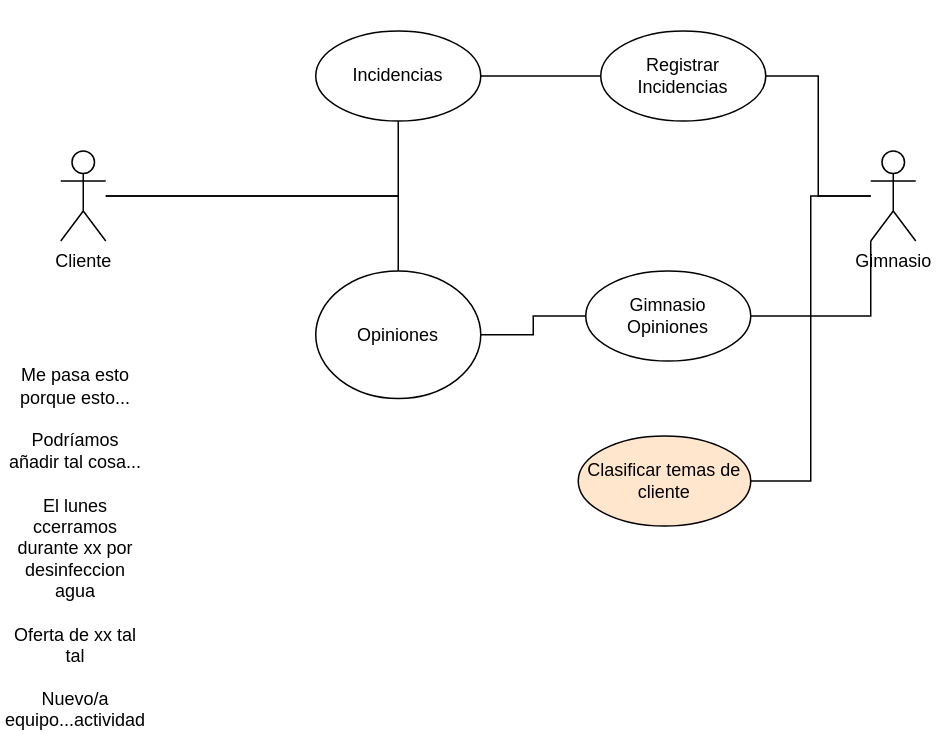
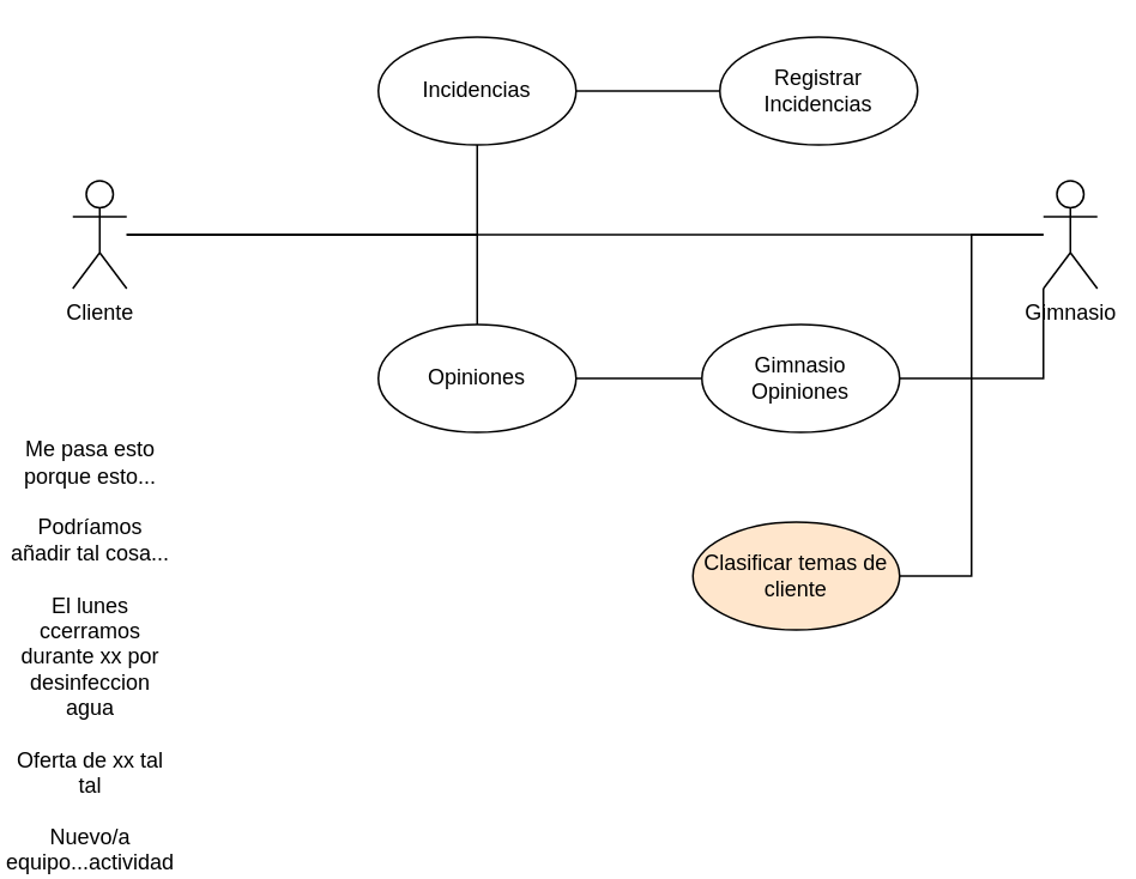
- <mxCell id="7" style="edgeStyle=orthogonalEdgeStyle;rounded=0;orthogonalLoop=1;jettySize=auto;html=1;entryX=1;entryY=0.5;entryDx=0;entryDy=0;endArrow=none;endFill=0;" edge="1" parent="1" source="10" target="11"><mxGeometry relative="1" as="geometry" /></mxCell>
+ <mxCell id="7" style="edgeStyle=orthogonalEdgeStyle;rounded=0;orthogonalLoop=1;jettySize=auto;html=1;endArrow=none;endFill=0;" edge="1" parent="1" source="10" target="4"><mxGeometry relative="1" as="geometry" /></mxCell>
- <mxCell id="13" value="Opiniones" style="ellipse;whiteSpace=wrap;html=1;" vertex="1" parent="1"><mxGeometry x="210" y="180" width="110" height="85" as="geometry" /></mxCell>
+ <mxCell id="13" value="Opiniones" style="ellipse;whiteSpace=wrap;html=1;" vertex="1" parent="1"><mxGeometry x="210" y="180" width="110" height="60" as="geometry" /></mxCell>
